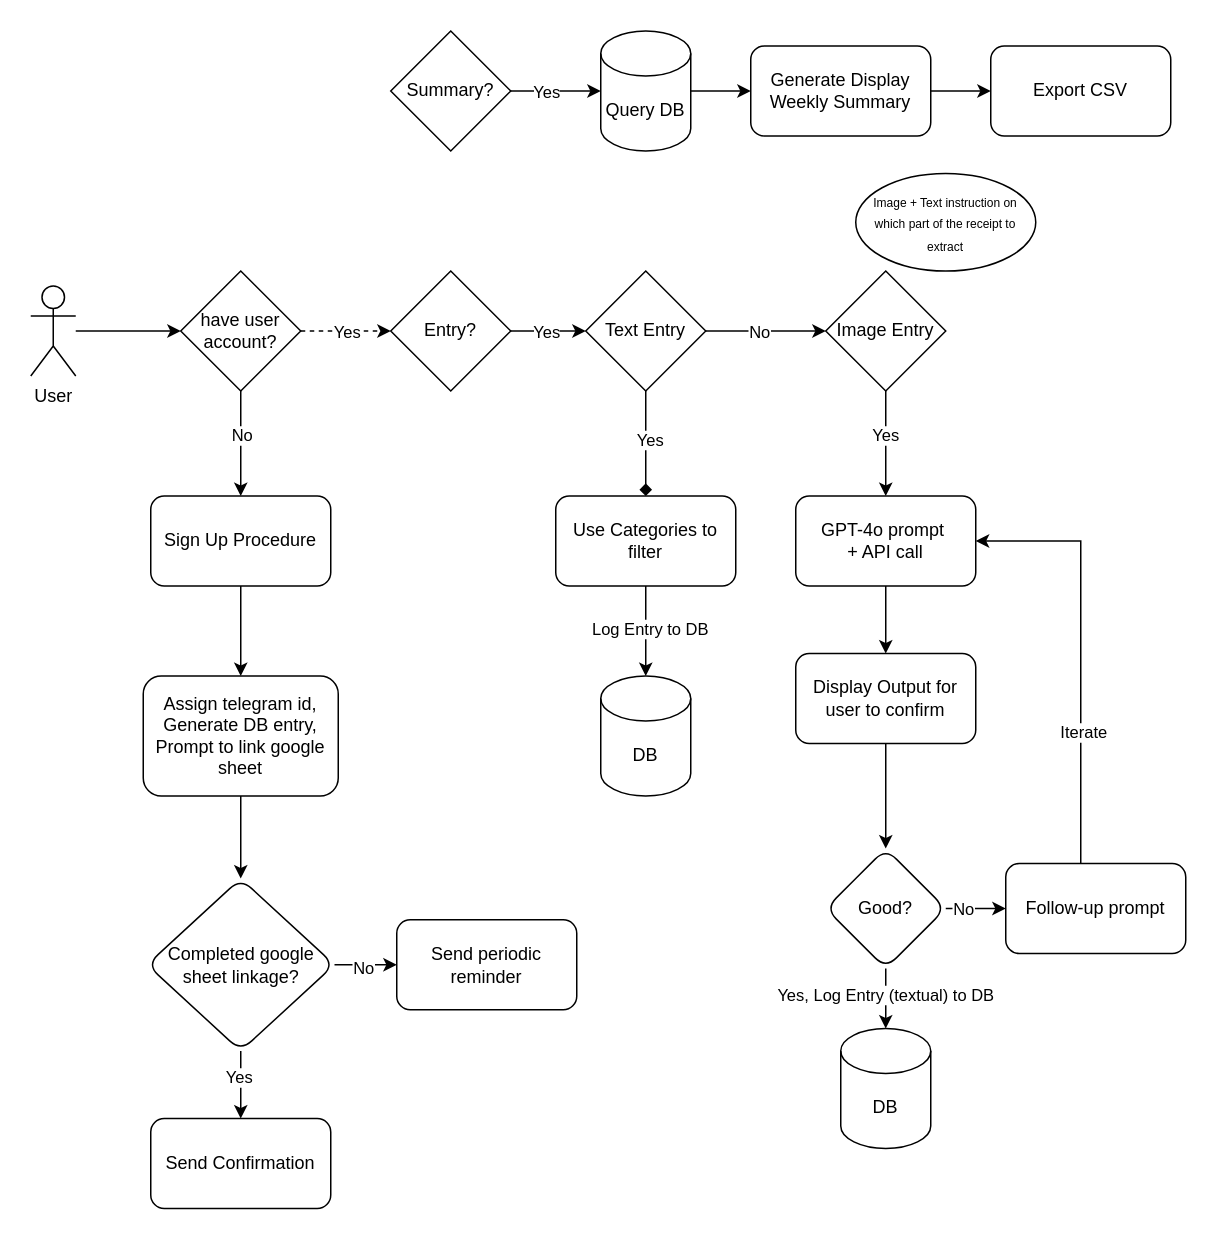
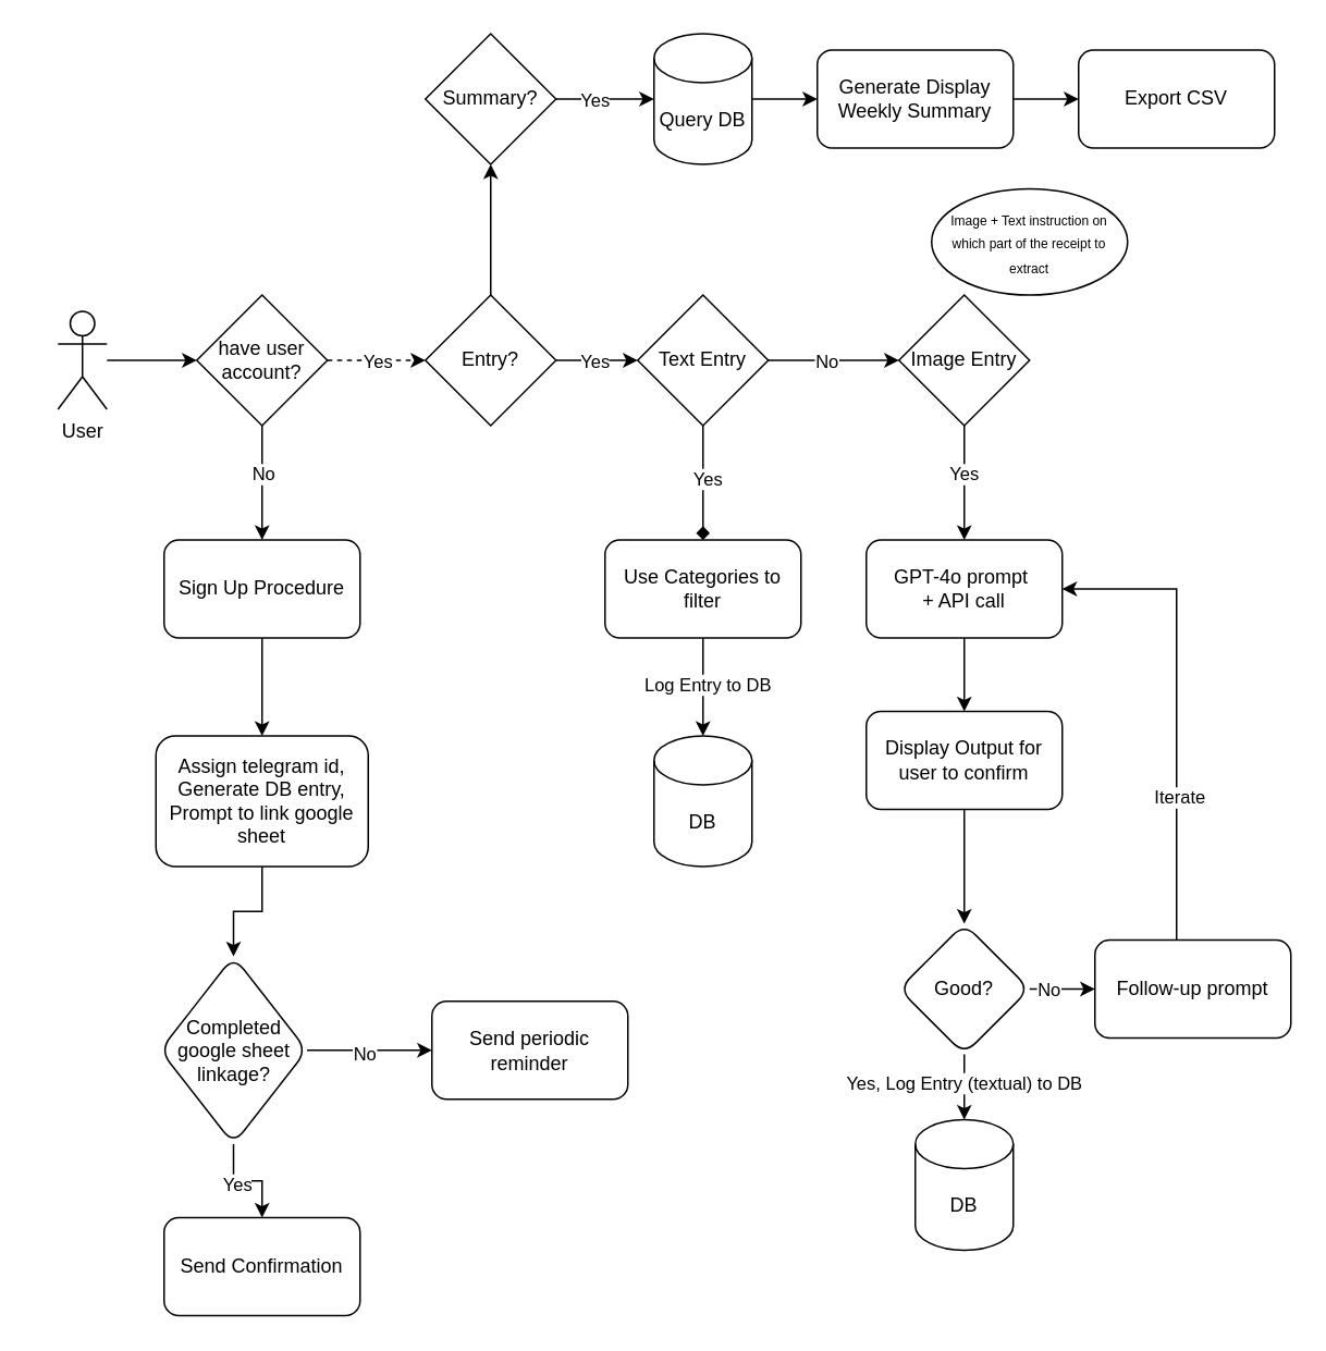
+ <mxCell id="29" value="" style="edgeStyle=orthogonalEdgeStyle;rounded=0;orthogonalLoop=1;jettySize=auto;html=1;" edge="1" parent="1" source="30" target="33"><mxGeometry relative="1" as="geometry" /></mxCell>
- <mxCell id="3" value="User" style="shape=umlActor;verticalLabelPosition=bottom;verticalAlign=top;html=1;outlineConnect=0;" vertex="1" parent="1"><mxGeometry x="20" y="190" width="30" height="60" as="geometry" /></mxCell>
+ <mxCell id="3" value="User" style="shape=umlActor;verticalLabelPosition=bottom;verticalAlign=top;html=1;outlineConnect=0;" vertex="1" parent="1"><mxGeometry x="35" y="190" width="30" height="60" as="geometry" /></mxCell>
- <mxCell id="54" value="Completed google sheet linkage?" style="rhombus;whiteSpace=wrap;html=1;rounded=1;" vertex="1" parent="1"><mxGeometry x="97.5" y="585" width="125" height="115" as="geometry" /></mxCell>
+ <mxCell id="54" value="Completed google sheet linkage?" style="rhombus;whiteSpace=wrap;html=1;rounded=1;" vertex="1" parent="1"><mxGeometry x="97.5" y="585" width="90" height="115" as="geometry" /></mxCell>
